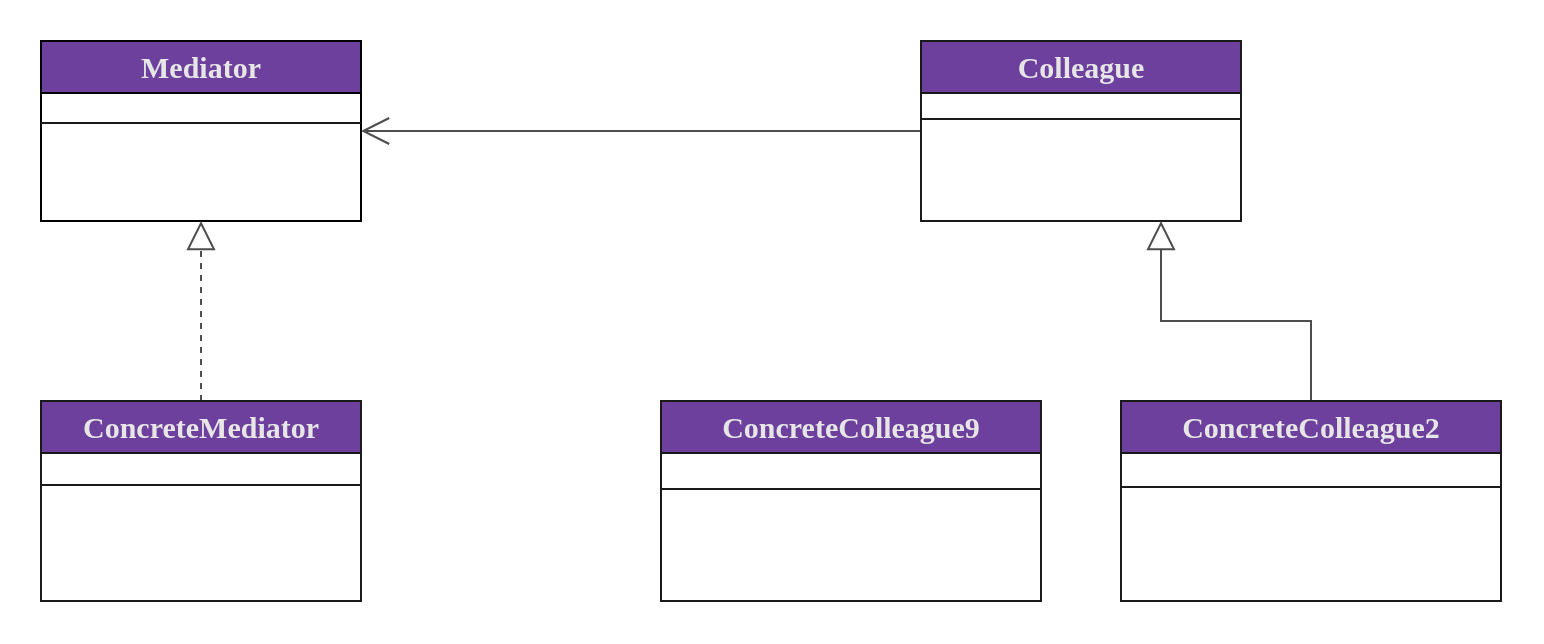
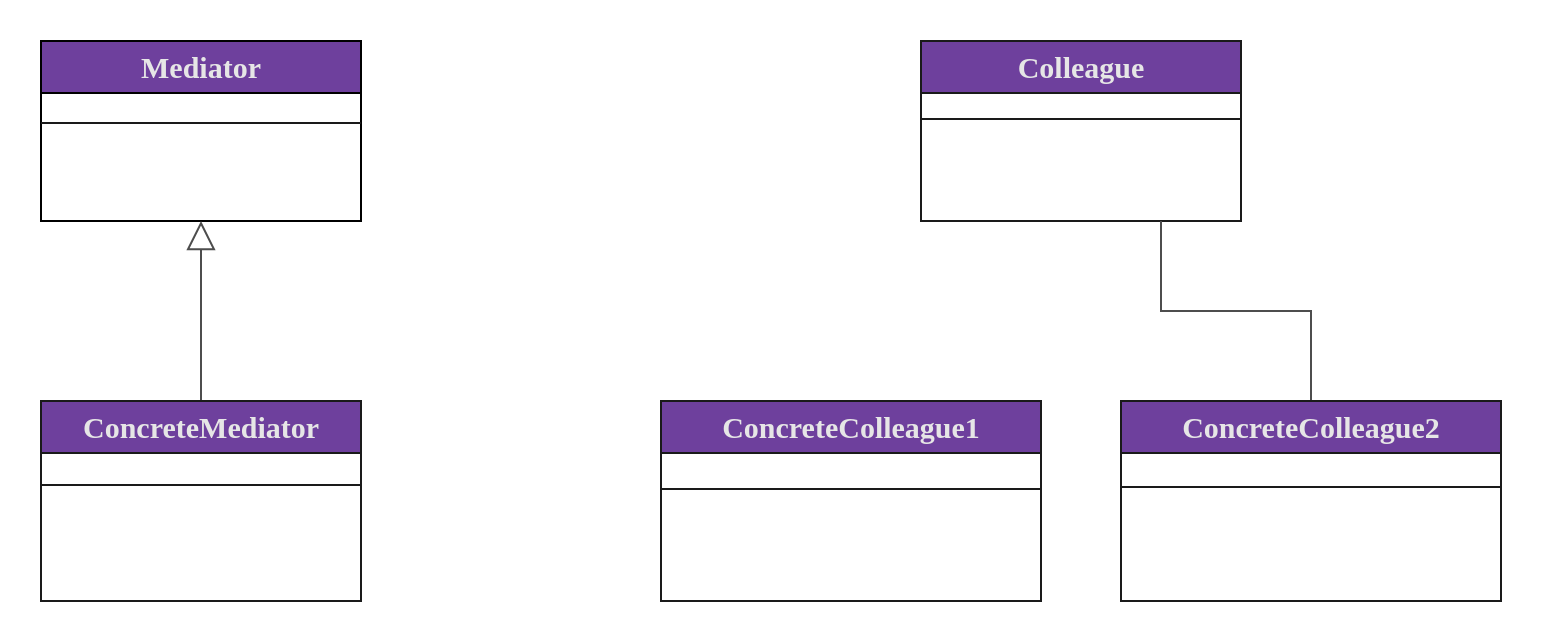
- <mxCell id="2" style="rounded=0;orthogonalLoop=1;jettySize=auto;html=1;fontFamily=Source Sans Pro;fontSource=https%3A%2F%2Ffonts.googleapis.com%2Fcss%3Ffamily%3DSource%2BSans%2BPro;fontSize=16;fontColor=#E6E6E6;endArrow=open;endFill=0;strokeColor=#4D4D4D;strokeWidth=1;entryX=1;entryY=0.5;entryDx=0;entryDy=0;exitX=0;exitY=0.5;exitDx=0;exitDy=0;endSize=12;startSize=6;" parent="1" source="3" target="5" edge="1"><mxGeometry relative="1" as="geometry"><mxPoint x="179" y="50" as="targetPoint" /></mxGeometry></mxCell>
- <mxCell id="12" style="edgeStyle=orthogonalEdgeStyle;rounded=0;orthogonalLoop=1;jettySize=auto;html=1;entryX=0.75;entryY=1;entryDx=0;entryDy=0;fontFamily=Source Sans Pro;fontSource=https%3A%2F%2Ffonts.googleapis.com%2Fcss%3Ffamily%3DSource%2BSans%2BPro;fontSize=15;fontColor=#E6E6E6;endArrow=block;endFill=0;startSize=6;endSize=12;strokeColor=#4D4D4D;strokeWidth=1;exitX=0.5;exitY=0;exitDx=0;exitDy=0;" parent="1" source="13" target="3" edge="1"><mxGeometry relative="1" as="geometry"><mxPoint x="650.034" y="200" as="sourcePoint" /></mxGeometry></mxCell>
+ <mxCell id="12" style="edgeStyle=orthogonalEdgeStyle;rounded=0;orthogonalLoop=1;jettySize=auto;html=1;entryX=0.75;entryY=1;entryDx=0;entryDy=0;fontFamily=Source Sans Pro;fontSource=https%3A%2F%2Ffonts.googleapis.com%2Fcss%3Ffamily%3DSource%2BSans%2BPro;fontSize=15;fontColor=#E6E6E6;endArrow=none;endFill=0;startSize=6;endSize=12;strokeColor=#4D4D4D;strokeWidth=1;exitX=0.5;exitY=0;exitDx=0;exitDy=0;" parent="1" source="13" target="3" edge="1"><mxGeometry relative="1" as="geometry"><mxPoint x="650.034" y="200" as="sourcePoint" /></mxGeometry></mxCell>
- <mxCell id="7" style="edgeStyle=none;rounded=0;orthogonalLoop=1;jettySize=auto;html=1;entryX=0.5;entryY=1;entryDx=0;entryDy=0;fontFamily=Source Sans Pro;fontSource=https%3A%2F%2Ffonts.googleapis.com%2Fcss%3Ffamily%3DSource%2BSans%2BPro;fontSize=15;fontColor=#E6E6E6;endArrow=block;endFill=0;strokeColor=#4D4D4D;strokeWidth=1;endSize=12;dashed=1;" parent="1" source="8" target="5" edge="1"><mxGeometry relative="1" as="geometry"><Array as="points" /></mxGeometry></mxCell>
+ <mxCell id="7" style="edgeStyle=none;rounded=0;orthogonalLoop=1;jettySize=auto;html=1;entryX=0.5;entryY=1;entryDx=0;entryDy=0;fontFamily=Source Sans Pro;fontSource=https%3A%2F%2Ffonts.googleapis.com%2Fcss%3Ffamily%3DSource%2BSans%2BPro;fontSize=15;fontColor=#E6E6E6;endArrow=block;endFill=0;strokeColor=#4D4D4D;strokeWidth=1;endSize=12;" parent="1" source="8" target="5" edge="1"><mxGeometry relative="1" as="geometry"><Array as="points" /></mxGeometry></mxCell>
- <mxCell id="10" value="Concrete&lt;font data-font-src=&quot;https://fonts.googleapis.com/css?family=Source+Sans+Pro&quot; style=&quot;font-size: 15px&quot; face=&quot;Source Sans Pro&quot;&gt;Colleague9&lt;/font&gt;" style="swimlane;html=1;fontStyle=1;align=center;verticalAlign=middle;childLayout=stackLayout;horizontal=1;startSize=26;horizontalStack=0;resizeParent=1;resizeLast=0;collapsible=1;marginBottom=0;swimlaneFillColor=#ffffff;rounded=0;shadow=0;comic=0;labelBackgroundColor=none;strokeWidth=1;fontFamily=Source Sans Pro;fontSize=15;fillColor=#6e409d;fontColor=#E6E6E6;fontSource=https%3A%2F%2Ffonts.googleapis.com%2Fcss%3Ffamily%3DSource%2BSans%2BPro;strokeColor=#1A1A1A;" parent="1" vertex="1"><mxGeometry x="330" y="200" width="190" height="100" as="geometry"><mxRectangle x="665" y="136" width="100" height="26" as="alternateBounds" /></mxGeometry></mxCell>
+ <mxCell id="10" value="Concrete&lt;font data-font-src=&quot;https://fonts.googleapis.com/css?family=Source+Sans+Pro&quot; style=&quot;font-size: 15px&quot; face=&quot;Source Sans Pro&quot;&gt;Colleague1&lt;/font&gt;" style="swimlane;html=1;fontStyle=1;align=center;verticalAlign=middle;childLayout=stackLayout;horizontal=1;startSize=26;horizontalStack=0;resizeParent=1;resizeLast=0;collapsible=1;marginBottom=0;swimlaneFillColor=#ffffff;rounded=0;shadow=0;comic=0;labelBackgroundColor=none;strokeWidth=1;fontFamily=Source Sans Pro;fontSize=15;fillColor=#6e409d;fontColor=#E6E6E6;fontSource=https%3A%2F%2Ffonts.googleapis.com%2Fcss%3Ffamily%3DSource%2BSans%2BPro;strokeColor=#1A1A1A;" parent="1" vertex="1"><mxGeometry x="330" y="200" width="190" height="100" as="geometry"><mxRectangle x="665" y="136" width="100" height="26" as="alternateBounds" /></mxGeometry></mxCell>
